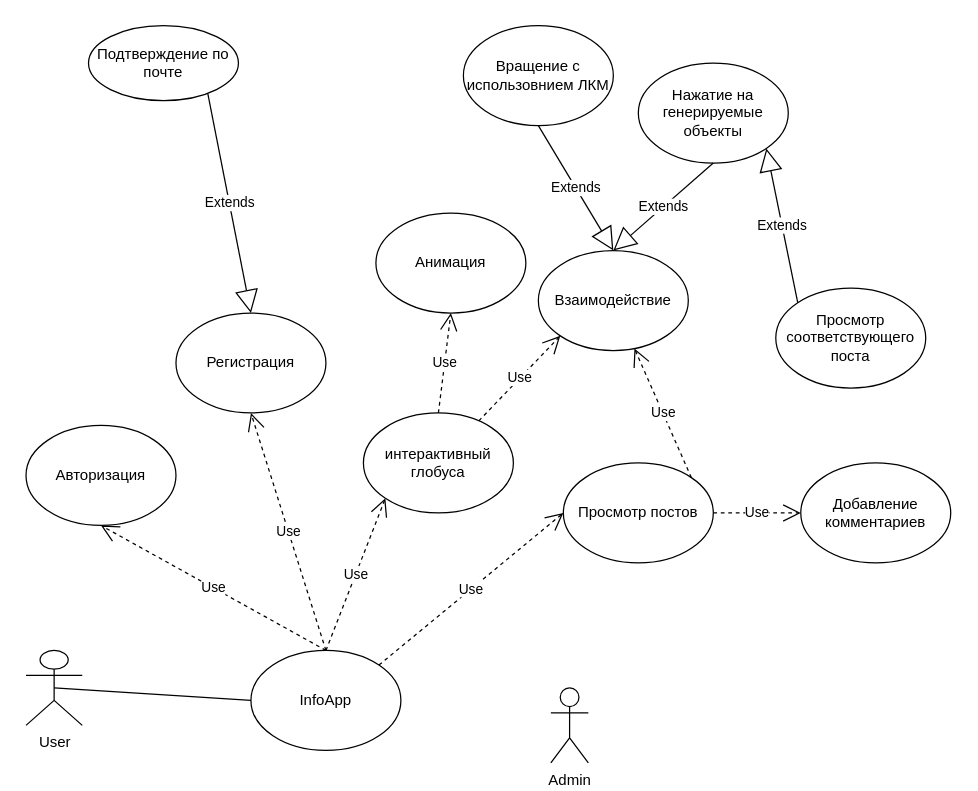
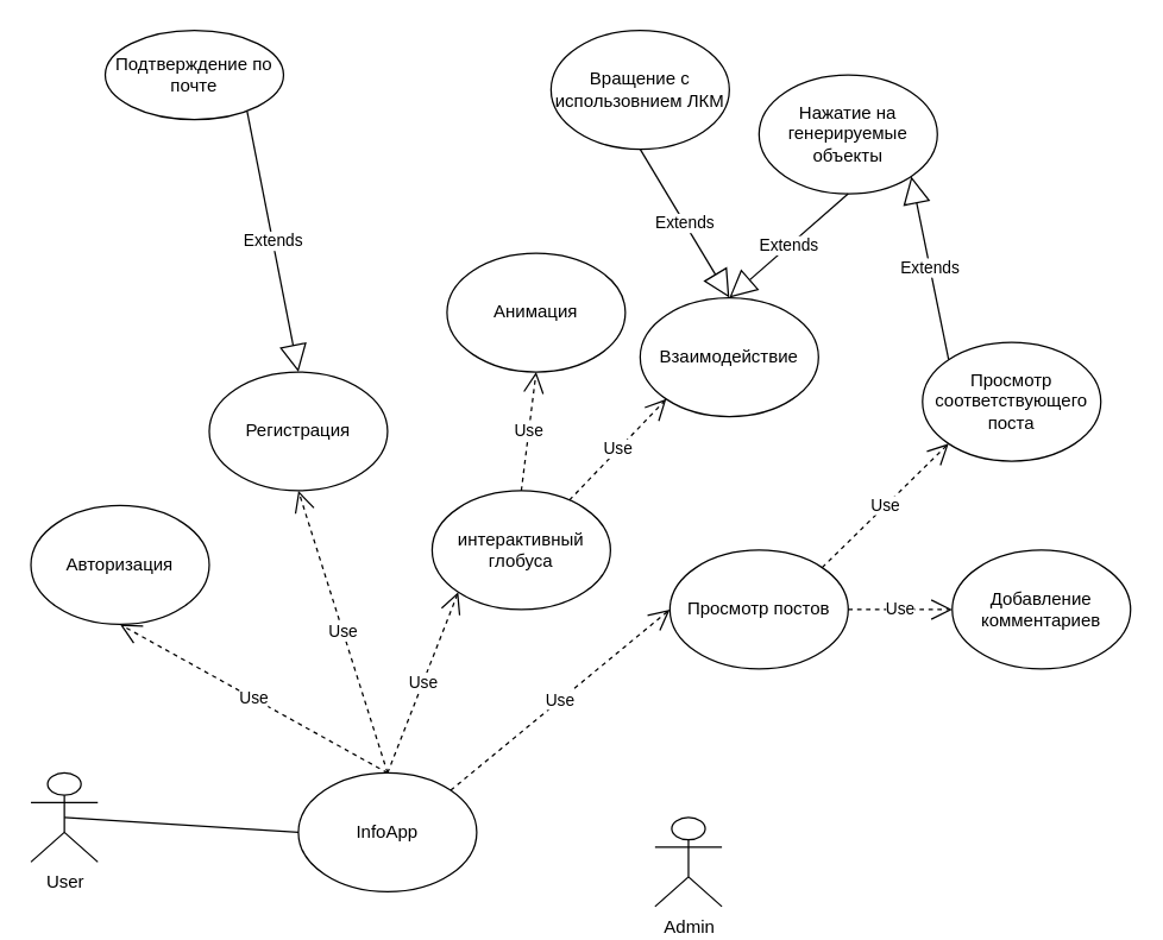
- <mxCell id="26" value="Use" style="endArrow=open;endSize=12;dashed=1;html=1;exitX=1;exitY=0;exitDx=0;exitDy=0;" edge="1" parent="1" source="24" target="13"><mxGeometry width="160" relative="1" as="geometry"><mxPoint x="312.426" y="541.716" as="sourcePoint" /><mxPoint x="460" y="420" as="targetPoint" /></mxGeometry></mxCell>
+ <mxCell id="26" value="Use" style="endArrow=open;endSize=12;dashed=1;html=1;exitX=1;exitY=0;exitDx=0;exitDy=0;entryX=0;entryY=1;entryDx=0;entryDy=0;" edge="1" parent="1" source="24" target="20"><mxGeometry width="160" relative="1" as="geometry"><mxPoint x="312.426" y="541.716" as="sourcePoint" /><mxPoint x="460" y="420" as="targetPoint" /></mxGeometry></mxCell>
- <mxCell id="23" value="Admin" style="shape=umlActor;verticalLabelPosition=bottom;verticalAlign=top;html=1;" vertex="1" parent="1"><mxGeometry x="440" y="550" width="30" height="60" as="geometry" /></mxCell>
+ <mxCell id="23" value="Admin" style="shape=umlActor;verticalLabelPosition=bottom;verticalAlign=top;html=1;" vertex="1" parent="1"><mxGeometry x="440" y="550" width="45" height="60" as="geometry" /></mxCell>
